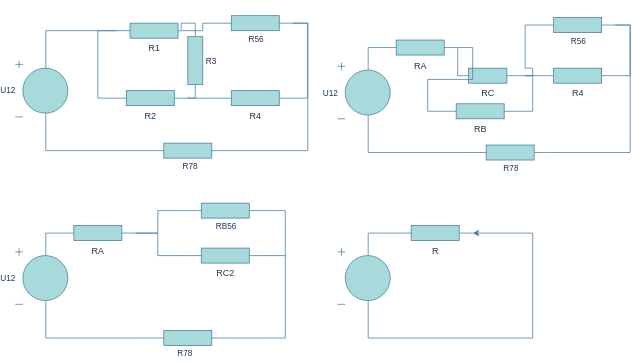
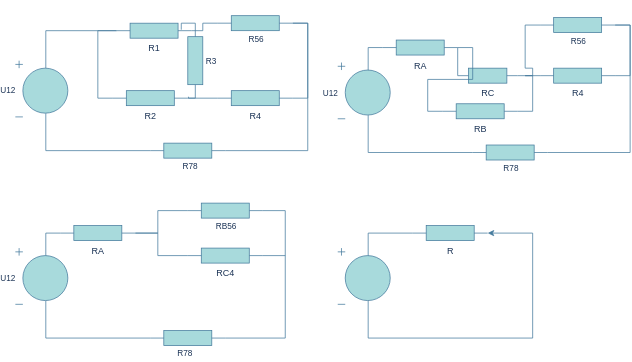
- <mxCell id="55" value="R" style="pointerEvents=1;verticalLabelPosition=bottom;shadow=0;dashed=0;align=center;html=1;verticalAlign=top;shape=mxgraph.electrical.resistors.resistor_1;labelBackgroundColor=none;fillColor=#A8DADC;strokeColor=#457B9D;fontColor=#1D3557;" vertex="1" parent="1"><mxGeometry x="530" y="300" width="100" height="20" as="geometry" /></mxCell>
+ <mxCell id="55" value="R" style="pointerEvents=1;verticalLabelPosition=bottom;shadow=0;dashed=0;align=center;html=1;verticalAlign=top;shape=mxgraph.electrical.resistors.resistor_1;labelBackgroundColor=none;fillColor=#A8DADC;strokeColor=#457B9D;fontColor=#1D3557;" vertex="1" parent="1"><mxGeometry x="550" y="300" width="100" height="20" as="geometry" /></mxCell>
- <mxCell id="46" value="&lt;div&gt;RC2&lt;/div&gt;" style="pointerEvents=1;verticalLabelPosition=bottom;shadow=0;dashed=0;align=center;html=1;verticalAlign=top;shape=mxgraph.electrical.resistors.resistor_1;labelBackgroundColor=none;fillColor=#A8DADC;strokeColor=#457B9D;fontColor=#1D3557;" vertex="1" parent="1"><mxGeometry x="250" y="330" width="100" height="20" as="geometry" /></mxCell>
+ <mxCell id="46" value="&lt;div&gt;RC4&lt;/div&gt;" style="pointerEvents=1;verticalLabelPosition=bottom;shadow=0;dashed=0;align=center;html=1;verticalAlign=top;shape=mxgraph.electrical.resistors.resistor_1;labelBackgroundColor=none;fillColor=#A8DADC;strokeColor=#457B9D;fontColor=#1D3557;" vertex="1" parent="1"><mxGeometry x="250" y="330" width="100" height="20" as="geometry" /></mxCell>
